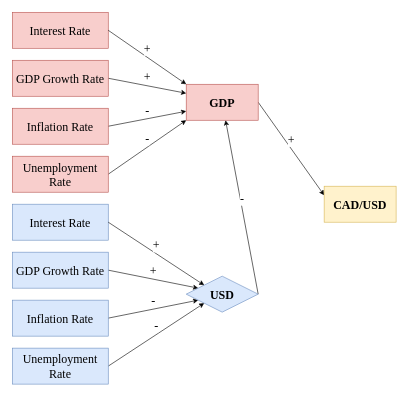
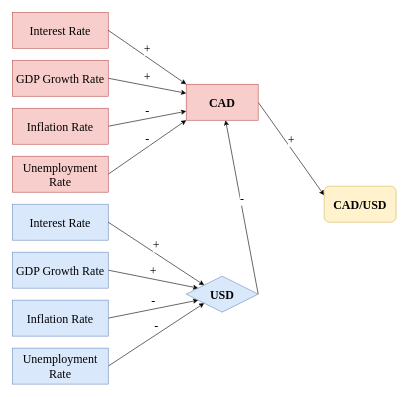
- <mxCell id="10" value="GDP" style="rounded=0;whiteSpace=wrap;html=1;fontSize=20;fontFamily=Lucida Console;fillColor=#f8cecc;strokeColor=#b85450;fontStyle=1" parent="1" vertex="1"><mxGeometry x="310" y="140" width="120" height="60" as="geometry" /></mxCell>
+ <mxCell id="10" value="CAD" style="rounded=0;whiteSpace=wrap;html=1;fontSize=20;fontFamily=Lucida Console;fillColor=#f8cecc;strokeColor=#b85450;fontStyle=1" parent="1" vertex="1"><mxGeometry x="310" y="140" width="120" height="60" as="geometry" /></mxCell>
- <mxCell id="22" value="CAD/USD" style="rounded=0;whiteSpace=wrap;html=1;fontSize=20;fontFamily=Lucida Console;fontStyle=1;fillColor=#fff2cc;strokeColor=#d6b656;" parent="1" vertex="1"><mxGeometry x="540" y="310" width="120" height="60" as="geometry" /></mxCell>
+ <mxCell id="22" value="CAD/USD" style="whiteSpace=wrap;html=1;fontSize=20;fontFamily=Lucida Console;fontStyle=1;fillColor=#fff2cc;strokeColor=#d6b656;rounded=1;" parent="1" vertex="1"><mxGeometry x="540" y="310" width="120" height="60" as="geometry" /></mxCell>
